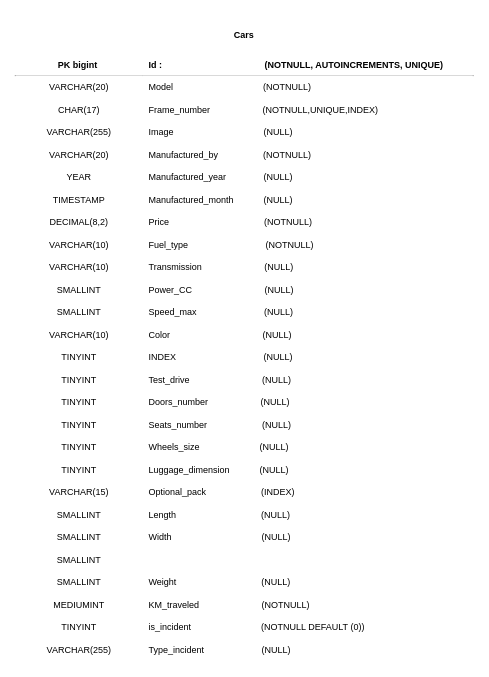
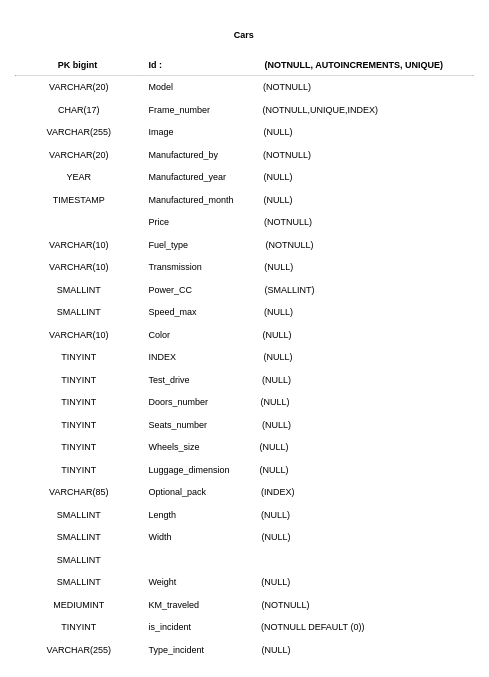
- <mxCell id="25" value="DECIMAL(8,2)" style="shape=partialRectangle;connectable=0;top=0;left=0;bottom=0;right=0;editable=1;overflow=hidden;perimeterSpacing=1;strokeColor=#FFFFFF;" vertex="1" parent="24"><mxGeometry width="170" height="30" as="geometry"><mxRectangle width="170" height="30" as="alternateBounds" /></mxGeometry></mxCell>
- <mxCell id="35" value="Power_CC                             (NULL)" style="shape=partialRectangle;connectable=0;top=0;left=0;bottom=0;right=0;align=left;spacingLeft=6;overflow=hidden;" vertex="1" parent="33"><mxGeometry x="170" width="440" height="30" as="geometry"><mxRectangle width="440" height="30" as="alternateBounds" /></mxGeometry></mxCell>
+ <mxCell id="35" value="Power_CC                             (SMALLINT)" style="shape=partialRectangle;connectable=0;top=0;left=0;bottom=0;right=0;align=left;spacingLeft=6;overflow=hidden;" vertex="1" parent="33"><mxGeometry x="170" width="440" height="30" as="geometry"><mxRectangle width="440" height="30" as="alternateBounds" /></mxGeometry></mxCell>
- <mxCell id="61" value="VARCHAR(15)" style="shape=partialRectangle;connectable=0;top=0;left=0;bottom=0;right=0;editable=1;overflow=hidden;perimeterSpacing=1;strokeColor=#FFFFFF;" vertex="1" parent="60"><mxGeometry width="170" height="30" as="geometry"><mxRectangle width="170" height="30" as="alternateBounds" /></mxGeometry></mxCell>
+ <mxCell id="61" value="VARCHAR(85)" style="shape=partialRectangle;connectable=0;top=0;left=0;bottom=0;right=0;editable=1;overflow=hidden;perimeterSpacing=1;strokeColor=#FFFFFF;" vertex="1" parent="60"><mxGeometry width="170" height="30" as="geometry"><mxRectangle width="170" height="30" as="alternateBounds" /></mxGeometry></mxCell>
